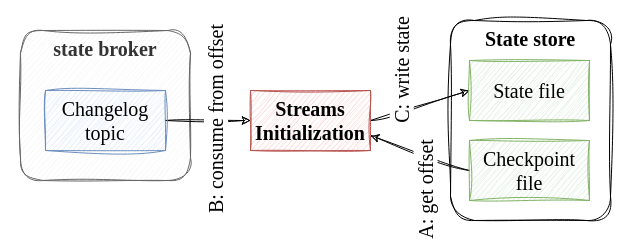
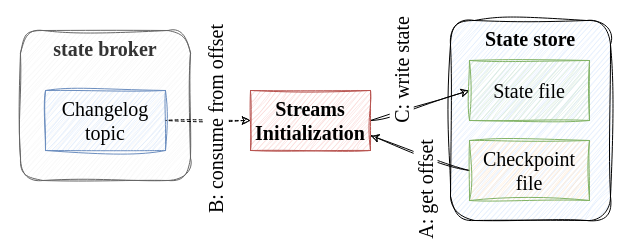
- <mxCell id="2" value="&lt;b&gt;State store&lt;/b&gt;" style="rounded=1;whiteSpace=wrap;html=1;sketch=1;hachureGap=4;jiggle=2;curveFitting=1;fontFamily=Architects Daughter;fontSource=https%3A%2F%2Ffonts.googleapis.com%2Fcss%3Ffamily%3DArchitects%2BDaughter;fontSize=20;verticalAlign=top;" vertex="1" parent="1"><mxGeometry x="450" y="20" width="160" height="200" as="geometry" /></mxCell>
+ <mxCell id="2" value="&lt;b&gt;State store&lt;/b&gt;" style="rounded=1;whiteSpace=wrap;html=1;sketch=1;hachureGap=4;jiggle=2;curveFitting=1;fontFamily=Architects Daughter;fontSource=https%3A%2F%2Ffonts.googleapis.com%2Fcss%3Ffamily%3DArchitects%2BDaughter;fontSize=20;verticalAlign=top;fillColor=#dae8fc;" vertex="1" parent="1"><mxGeometry x="450" y="20" width="160" height="200" as="geometry" /></mxCell>
- <mxCell id="4" style="rounded=0;sketch=1;hachureGap=4;jiggle=2;curveFitting=1;orthogonalLoop=1;jettySize=auto;html=1;exitX=0;exitY=0.5;exitDx=0;exitDy=0;entryX=1;entryY=0.5;entryDx=0;entryDy=0;fontFamily=Architects Daughter;fontSource=https%3A%2F%2Ffonts.googleapis.com%2Fcss%3Ffamily%3DArchitects%2BDaughter;fontSize=16;endArrow=none;endFill=0;startArrow=classic;startFill=1;" edge="1" parent="1" source="8" target="9"><mxGeometry relative="1" as="geometry" /></mxCell>
+ <mxCell id="4" style="rounded=0;sketch=1;hachureGap=4;jiggle=2;curveFitting=1;orthogonalLoop=1;jettySize=auto;html=1;exitX=0;exitY=0.5;exitDx=0;exitDy=0;entryX=1;entryY=0.5;entryDx=0;entryDy=0;fontFamily=Architects Daughter;fontSource=https%3A%2F%2Ffonts.googleapis.com%2Fcss%3Ffamily%3DArchitects%2BDaughter;fontSize=16;endArrow=none;endFill=0;startArrow=classic;startFill=1;dashed=1;" edge="1" parent="1" source="8" target="9"><mxGeometry relative="1" as="geometry" /></mxCell>
- <mxCell id="13" value="Checkpoint file" style="rounded=0;whiteSpace=wrap;html=1;sketch=1;hachureGap=4;jiggle=2;curveFitting=1;fontFamily=Architects Daughter;fontSource=https%3A%2F%2Ffonts.googleapis.com%2Fcss%3Ffamily%3DArchitects%2BDaughter;fontSize=20;fillColor=#d5e8d4;strokeColor=#82b366;" vertex="1" parent="1"><mxGeometry x="469" y="140" width="120" height="60" as="geometry" /></mxCell>
+ <mxCell id="13" value="Checkpoint file" style="rounded=0;whiteSpace=wrap;html=1;sketch=1;hachureGap=4;jiggle=2;curveFitting=1;fontFamily=Architects Daughter;fontSource=https%3A%2F%2Ffonts.googleapis.com%2Fcss%3Ffamily%3DArchitects%2BDaughter;fontSize=20;fillColor=#ffe6cc;strokeColor=#82b366;" vertex="1" parent="1"><mxGeometry x="469" y="140" width="120" height="60" as="geometry" /></mxCell>
